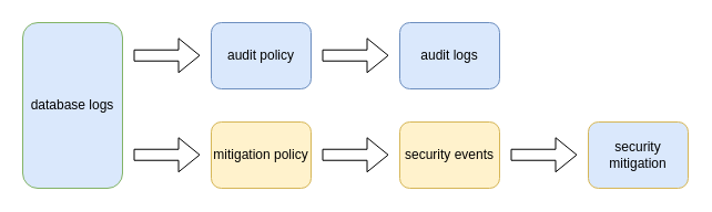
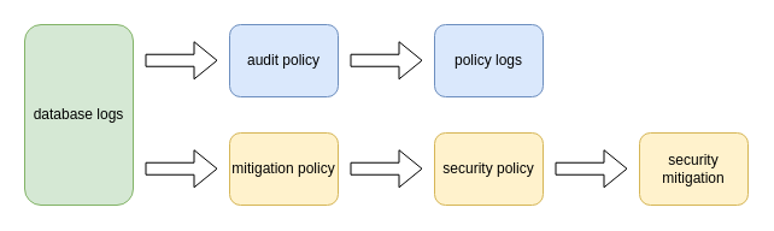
- <mxCell id="4" value="audit logs" style="rounded=1;whiteSpace=wrap;html=1;fillColor=#dae8fc;strokeColor=#6c8ebf;" vertex="1" parent="1"><mxGeometry x="360" y="20" width="90" height="60" as="geometry" /></mxCell>
+ <mxCell id="4" value="policy logs" style="rounded=1;whiteSpace=wrap;html=1;fillColor=#dae8fc;strokeColor=#6c8ebf;" vertex="1" parent="1"><mxGeometry x="360" y="20" width="90" height="60" as="geometry" /></mxCell>
- <mxCell id="2" value="database logs" style="rounded=1;whiteSpace=wrap;html=1;fillColor=#dae8fc;strokeColor=#82b366;" vertex="1" parent="1"><mxGeometry x="20" y="20" width="90" height="150" as="geometry" /></mxCell>
+ <mxCell id="2" value="database logs" style="rounded=1;whiteSpace=wrap;html=1;fillColor=#d5e8d4;strokeColor=#82b366;" vertex="1" parent="1"><mxGeometry x="20" y="20" width="90" height="150" as="geometry" /></mxCell>
- <mxCell id="6" value="security events" style="rounded=1;whiteSpace=wrap;html=1;fillColor=#fff2cc;strokeColor=#d6b656;" vertex="1" parent="1"><mxGeometry x="360" y="110" width="90" height="60" as="geometry" /></mxCell>
+ <mxCell id="6" value="security policy" style="rounded=1;whiteSpace=wrap;html=1;fillColor=#fff2cc;strokeColor=#d6b656;" vertex="1" parent="1"><mxGeometry x="360" y="110" width="90" height="60" as="geometry" /></mxCell>
- <mxCell id="11" value="security mitigation" style="rounded=1;whiteSpace=wrap;html=1;fillColor=#dae8fc;strokeColor=#d6b656;" vertex="1" parent="1"><mxGeometry x="530" y="110" width="90" height="60" as="geometry" /></mxCell>
+ <mxCell id="11" value="security mitigation" style="rounded=1;whiteSpace=wrap;html=1;fillColor=#fff2cc;strokeColor=#d6b656;" vertex="1" parent="1"><mxGeometry x="530" y="110" width="90" height="60" as="geometry" /></mxCell>
